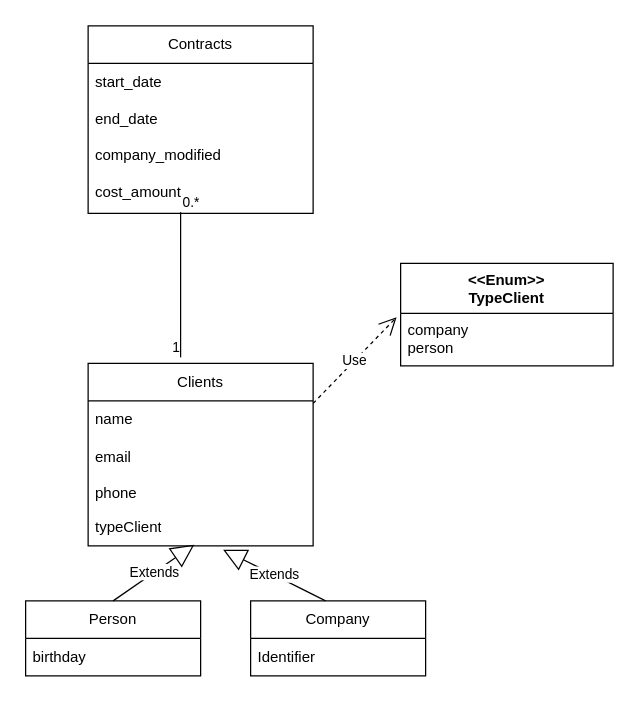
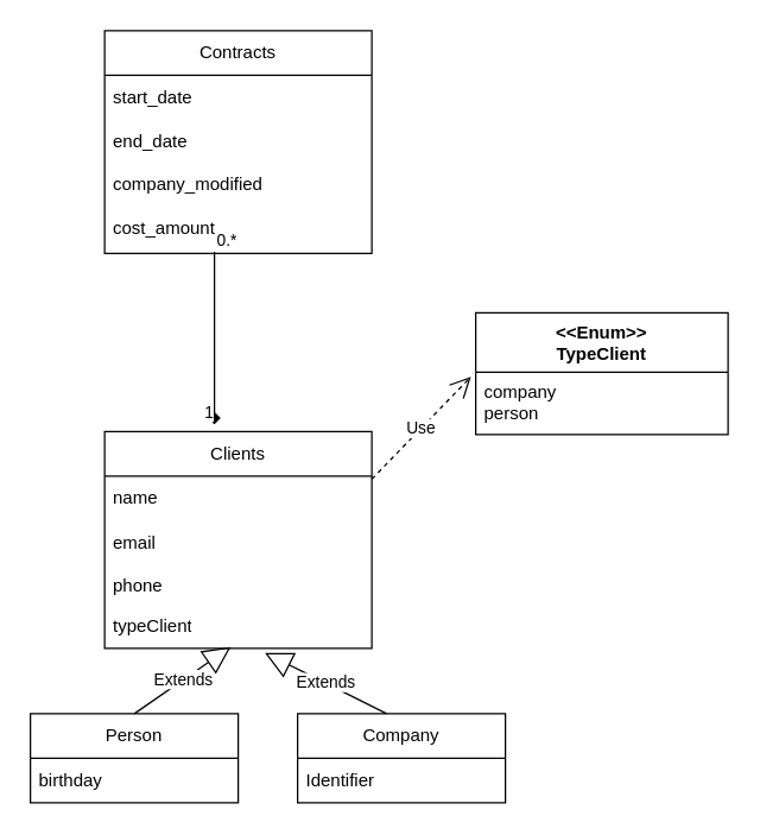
- <mxCell id="18" value="" style="endArrow=none;html=1;edgeStyle=orthogonalEdgeStyle;rounded=0;exitX=0.411;exitY=0.971;exitDx=0;exitDy=0;exitPerimeter=0;entryX=0.411;entryY=-0.033;entryDx=0;entryDy=0;entryPerimeter=0;" edge="1" parent="1" source="17" target="2"><mxGeometry relative="1" as="geometry"><mxPoint x="90" y="240" as="sourcePoint" /><mxPoint x="250" y="240" as="targetPoint" /></mxGeometry></mxCell>
+ <mxCell id="18" value="" style="endArrow=diamond;html=1;edgeStyle=orthogonalEdgeStyle;rounded=0;exitX=0.411;exitY=0.971;exitDx=0;exitDy=0;exitPerimeter=0;entryX=0.411;entryY=-0.033;entryDx=0;entryDy=0;entryPerimeter=0;" edge="1" parent="1" source="17" target="2"><mxGeometry relative="1" as="geometry"><mxPoint x="90" y="240" as="sourcePoint" /><mxPoint x="250" y="240" as="targetPoint" /></mxGeometry></mxCell>
